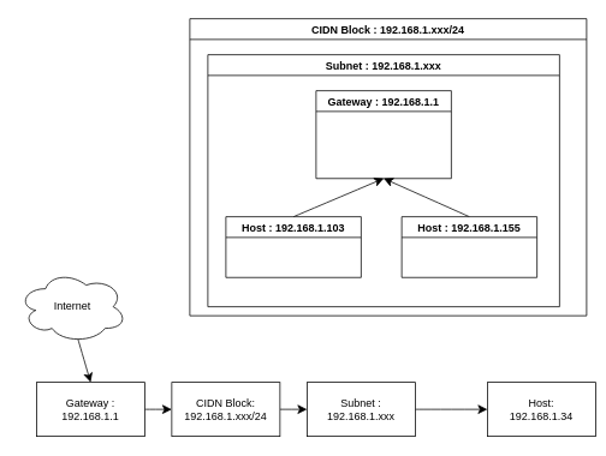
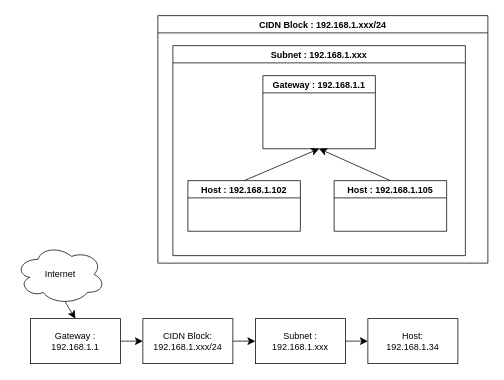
- <mxCell id="6" value="Host : 192.168.1.103" style="swimlane;" vertex="1" parent="3"><mxGeometry x="20" y="180" width="150" height="67.5" as="geometry" /></mxCell>
+ <mxCell id="6" value="Host : 192.168.1.102" style="swimlane;" vertex="1" parent="3"><mxGeometry x="20" y="180" width="150" height="67.5" as="geometry" /></mxCell>
- <mxCell id="8" value="Host : 192.168.1.155" style="swimlane;" vertex="1" parent="3"><mxGeometry x="215" y="180" width="150" height="67.5" as="geometry" /></mxCell>
+ <mxCell id="8" value="Host : 192.168.1.105" style="swimlane;" vertex="1" parent="3"><mxGeometry x="215" y="180" width="150" height="67.5" as="geometry" /></mxCell>
- <mxCell id="17" value="Internet" style="ellipse;shape=cloud;whiteSpace=wrap;html=1;" vertex="1" parent="1"><mxGeometry x="20" y="300" width="120" height="80" as="geometry" /></mxCell>
+ <mxCell id="17" value="Internet" style="ellipse;shape=cloud;whiteSpace=wrap;html=1;" vertex="1" parent="1"><mxGeometry x="20" y="325" width="120" height="80" as="geometry" /></mxCell>
- <mxCell id="15" value="Host:&lt;div&gt;192.168.1.34&lt;/div&gt;" style="rounded=0;whiteSpace=wrap;html=1;" vertex="1" parent="1"><mxGeometry x="540" y="424" width="120" height="60" as="geometry" /></mxCell>
+ <mxCell id="15" value="Host:&lt;div&gt;192.168.1.34&lt;/div&gt;" style="rounded=0;whiteSpace=wrap;html=1;" vertex="1" parent="1"><mxGeometry x="490" y="424" width="120" height="60" as="geometry" /></mxCell>
